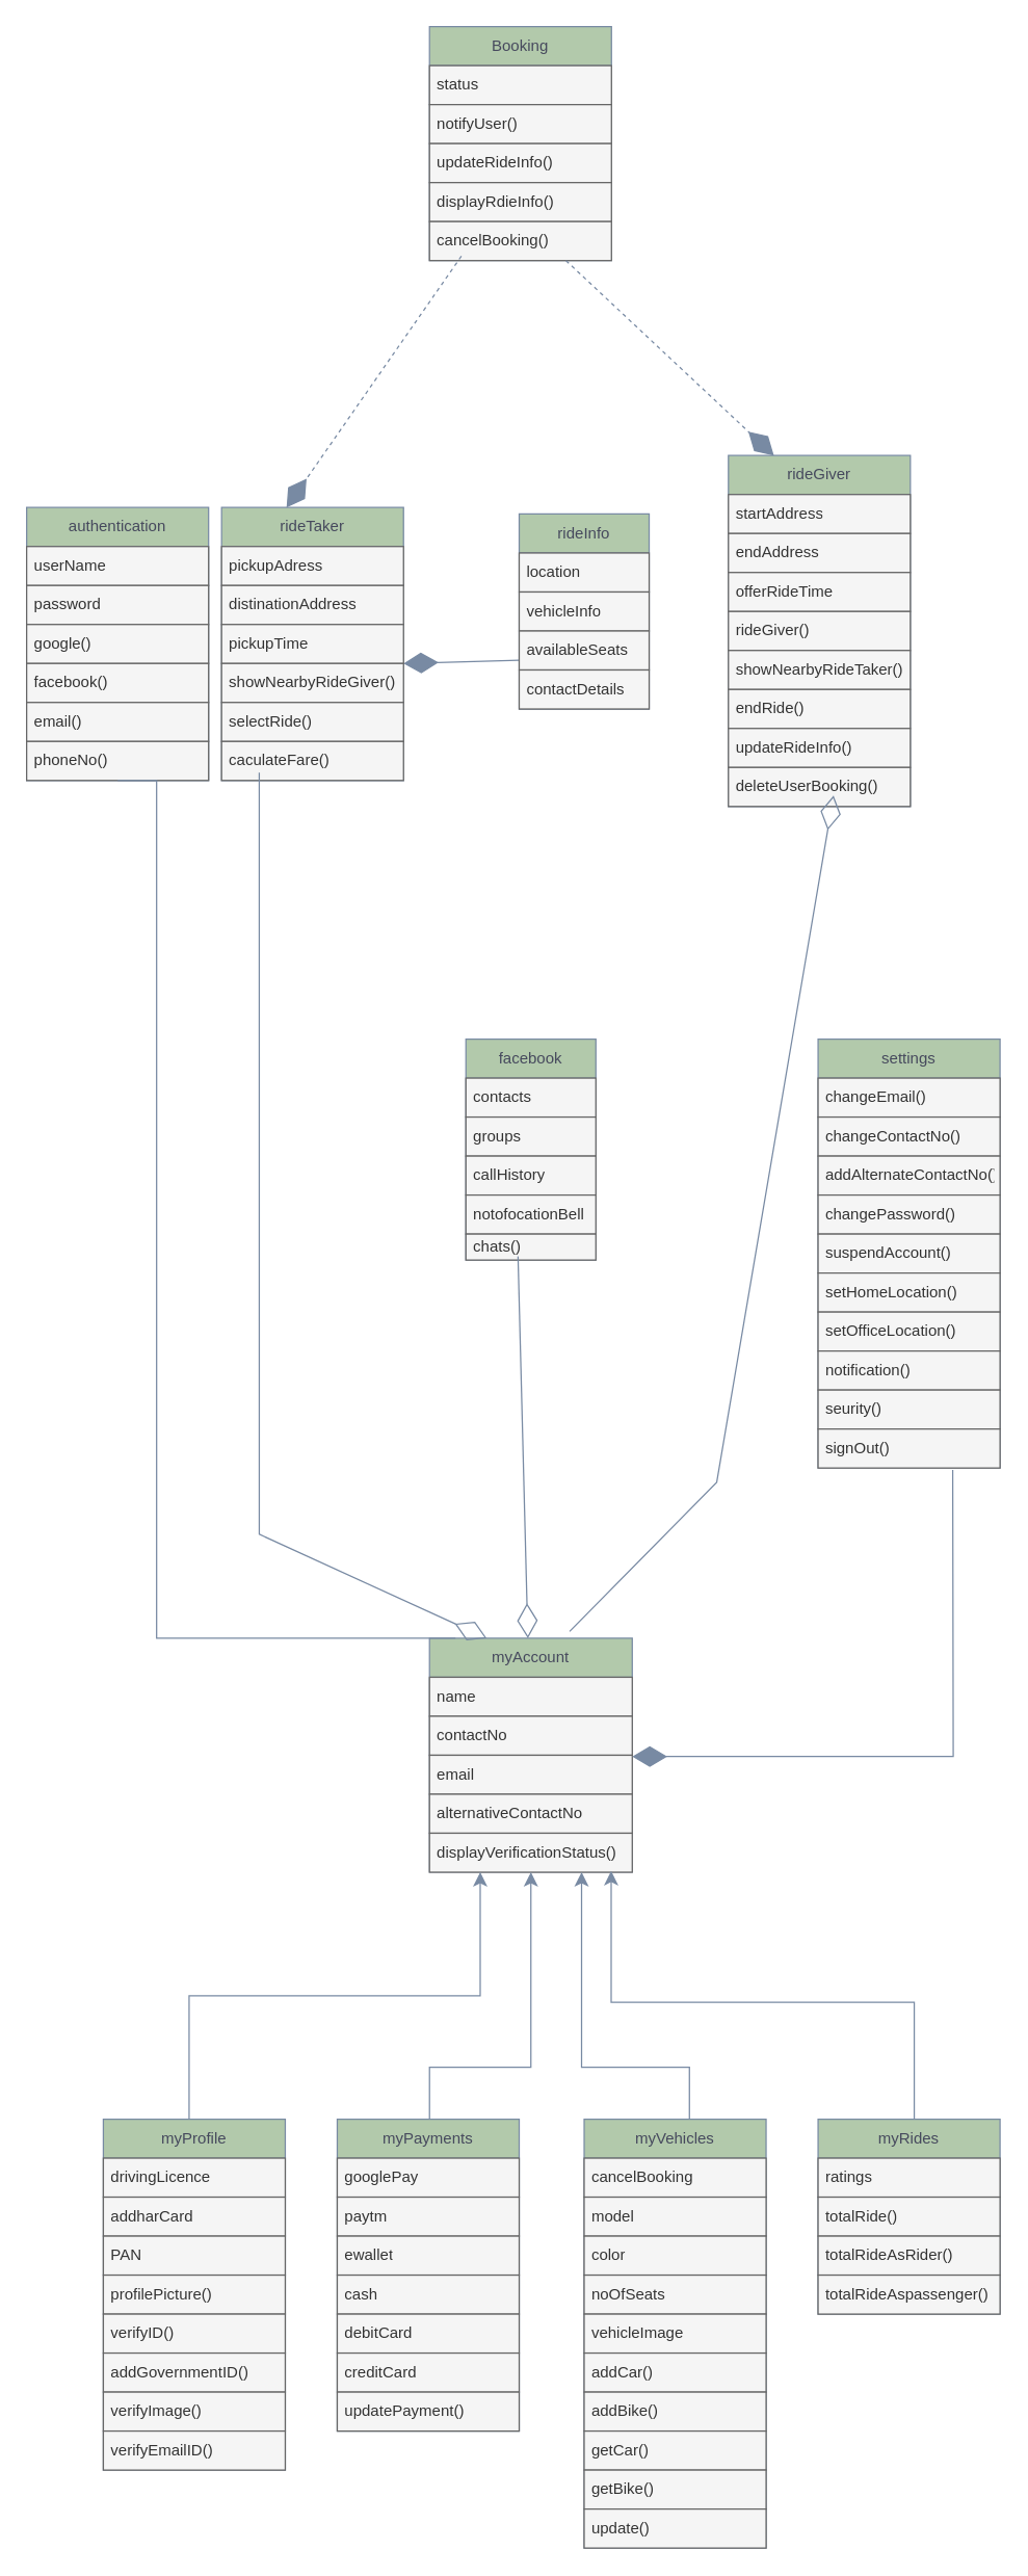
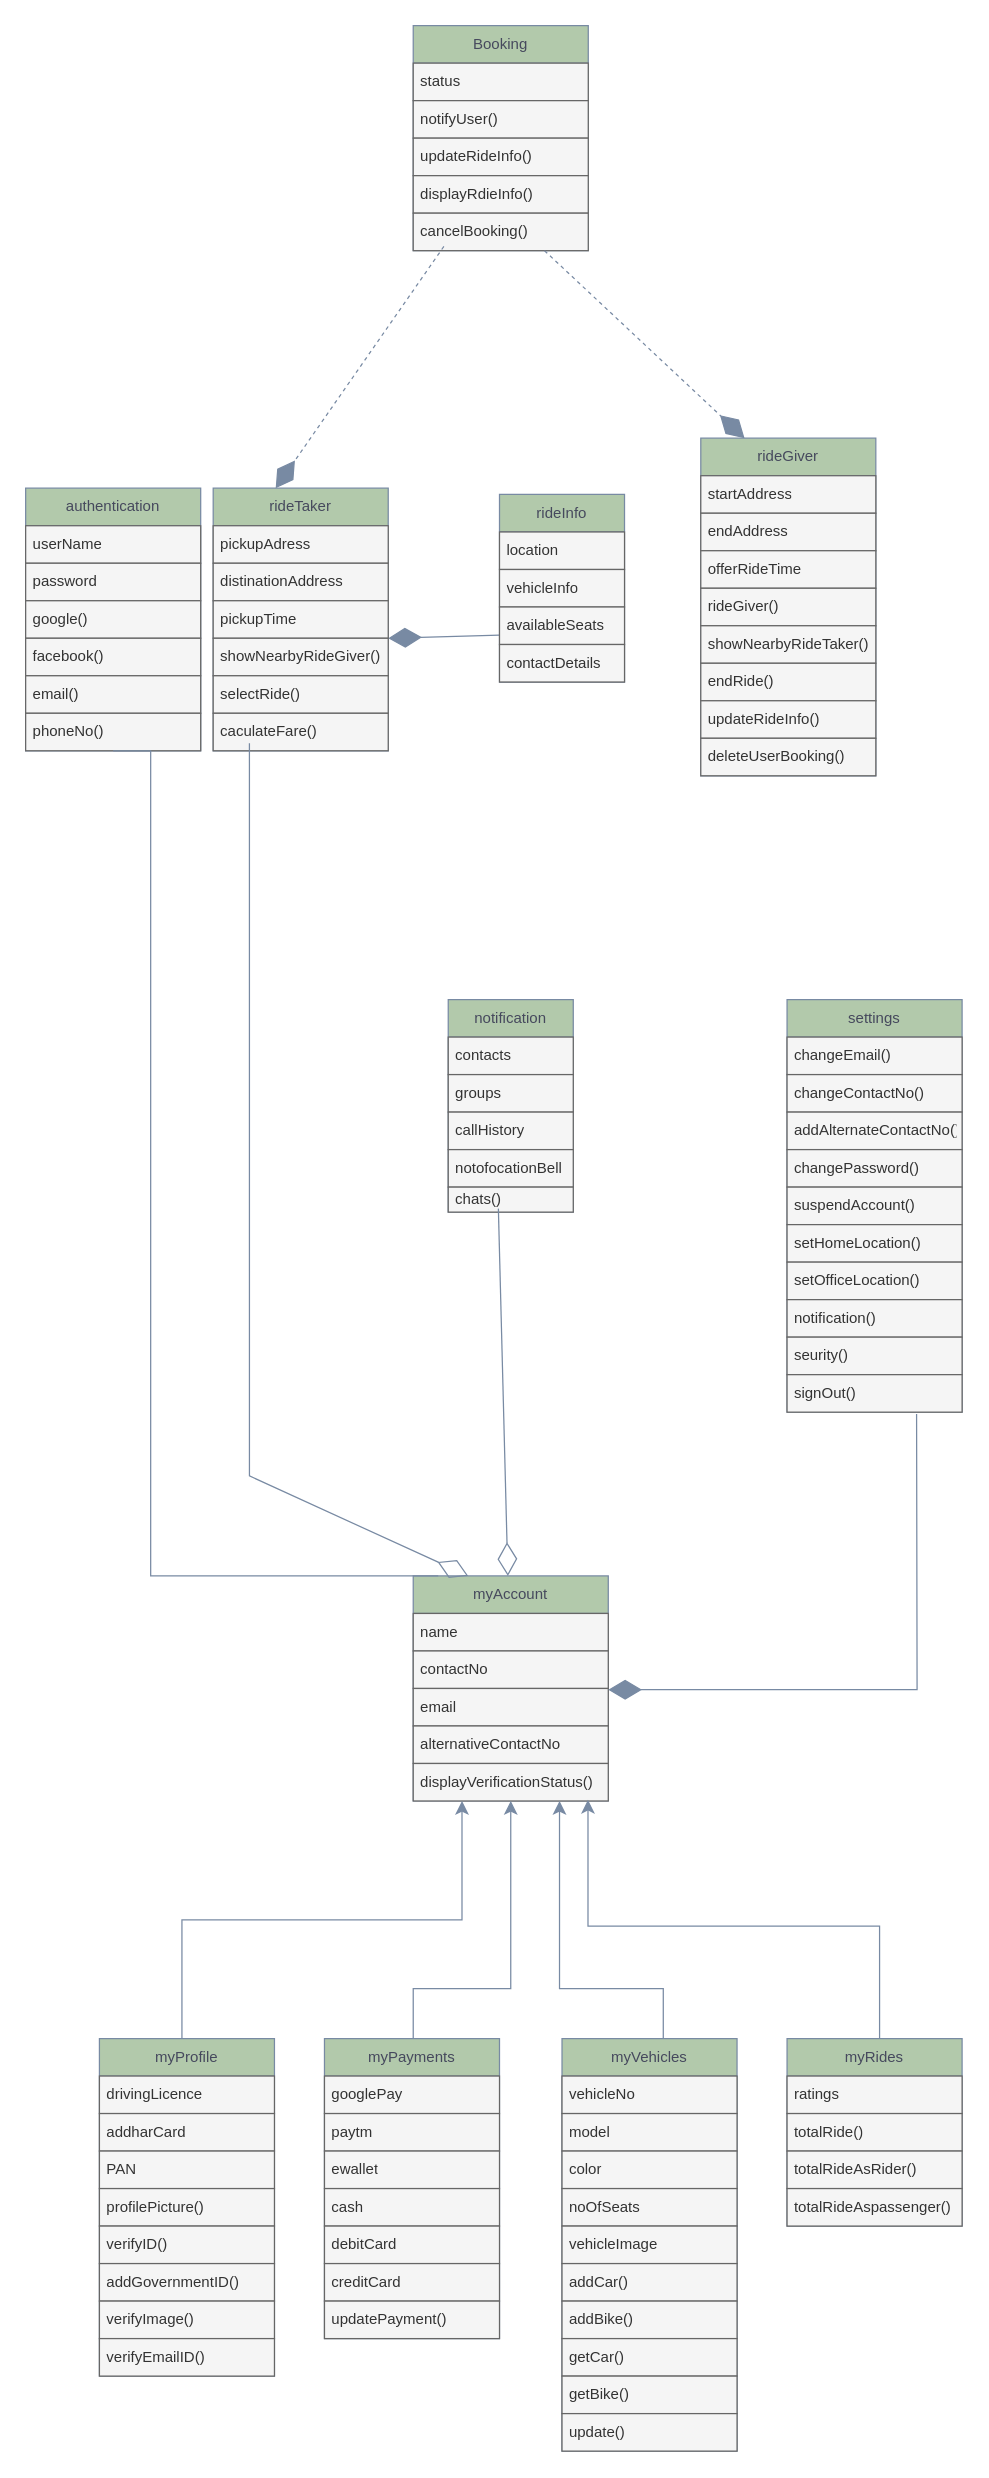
- <mxCell id="31" value="facebook" style="swimlane;fontStyle=0;childLayout=stackLayout;horizontal=1;startSize=30;horizontalStack=0;resizeParent=1;resizeParentMax=0;resizeLast=0;collapsible=1;marginBottom=0;whiteSpace=wrap;html=1;labelBackgroundColor=none;fillColor=#B2C9AB;strokeColor=#788AA3;fontColor=#46495D;" vertex="1" parent="1"><mxGeometry x="358" y="799" width="100" height="170" as="geometry" /></mxCell>
+ <mxCell id="31" value="notification" style="swimlane;fontStyle=0;childLayout=stackLayout;horizontal=1;startSize=30;horizontalStack=0;resizeParent=1;resizeParentMax=0;resizeLast=0;collapsible=1;marginBottom=0;whiteSpace=wrap;html=1;labelBackgroundColor=none;fillColor=#B2C9AB;strokeColor=#788AA3;fontColor=#46495D;" vertex="1" parent="1"><mxGeometry x="358" y="799" width="100" height="170" as="geometry" /></mxCell>
- <mxCell id="99" value="" style="endArrow=diamondThin;endFill=0;endSize=24;html=1;rounded=0;strokeColor=#788AA3;fontColor=#46495D;fillColor=#B2C9AB;entryX=0.578;entryY=0.72;entryDx=0;entryDy=0;entryPerimeter=0;exitX=0.691;exitY=-0.029;exitDx=0;exitDy=0;exitPerimeter=0;" edge="1" parent="1" source="48" target="30"><mxGeometry width="160" relative="1" as="geometry"><mxPoint x="320" y="1160" as="sourcePoint" /><mxPoint x="480" y="1160" as="targetPoint" /><Array as="points"><mxPoint x="551" y="1140" /></Array></mxGeometry></mxCell>
- <mxCell id="63" value="cancelBooking" style="text;strokeColor=#666666;fillColor=#f5f5f5;align=left;verticalAlign=middle;spacingLeft=4;spacingRight=4;overflow=hidden;points=[[0,0.5],[1,0.5]];portConstraint=eastwest;rotatable=0;whiteSpace=wrap;html=1;labelBackgroundColor=none;fontColor=#333333;" vertex="1" parent="62"><mxGeometry y="30" width="140" height="30" as="geometry" /></mxCell>
+ <mxCell id="63" value="vehicleNo" style="text;strokeColor=#666666;fillColor=#f5f5f5;align=left;verticalAlign=middle;spacingLeft=4;spacingRight=4;overflow=hidden;points=[[0,0.5],[1,0.5]];portConstraint=eastwest;rotatable=0;whiteSpace=wrap;html=1;labelBackgroundColor=none;fontColor=#333333;" vertex="1" parent="62"><mxGeometry y="30" width="140" height="30" as="geometry" /></mxCell>
